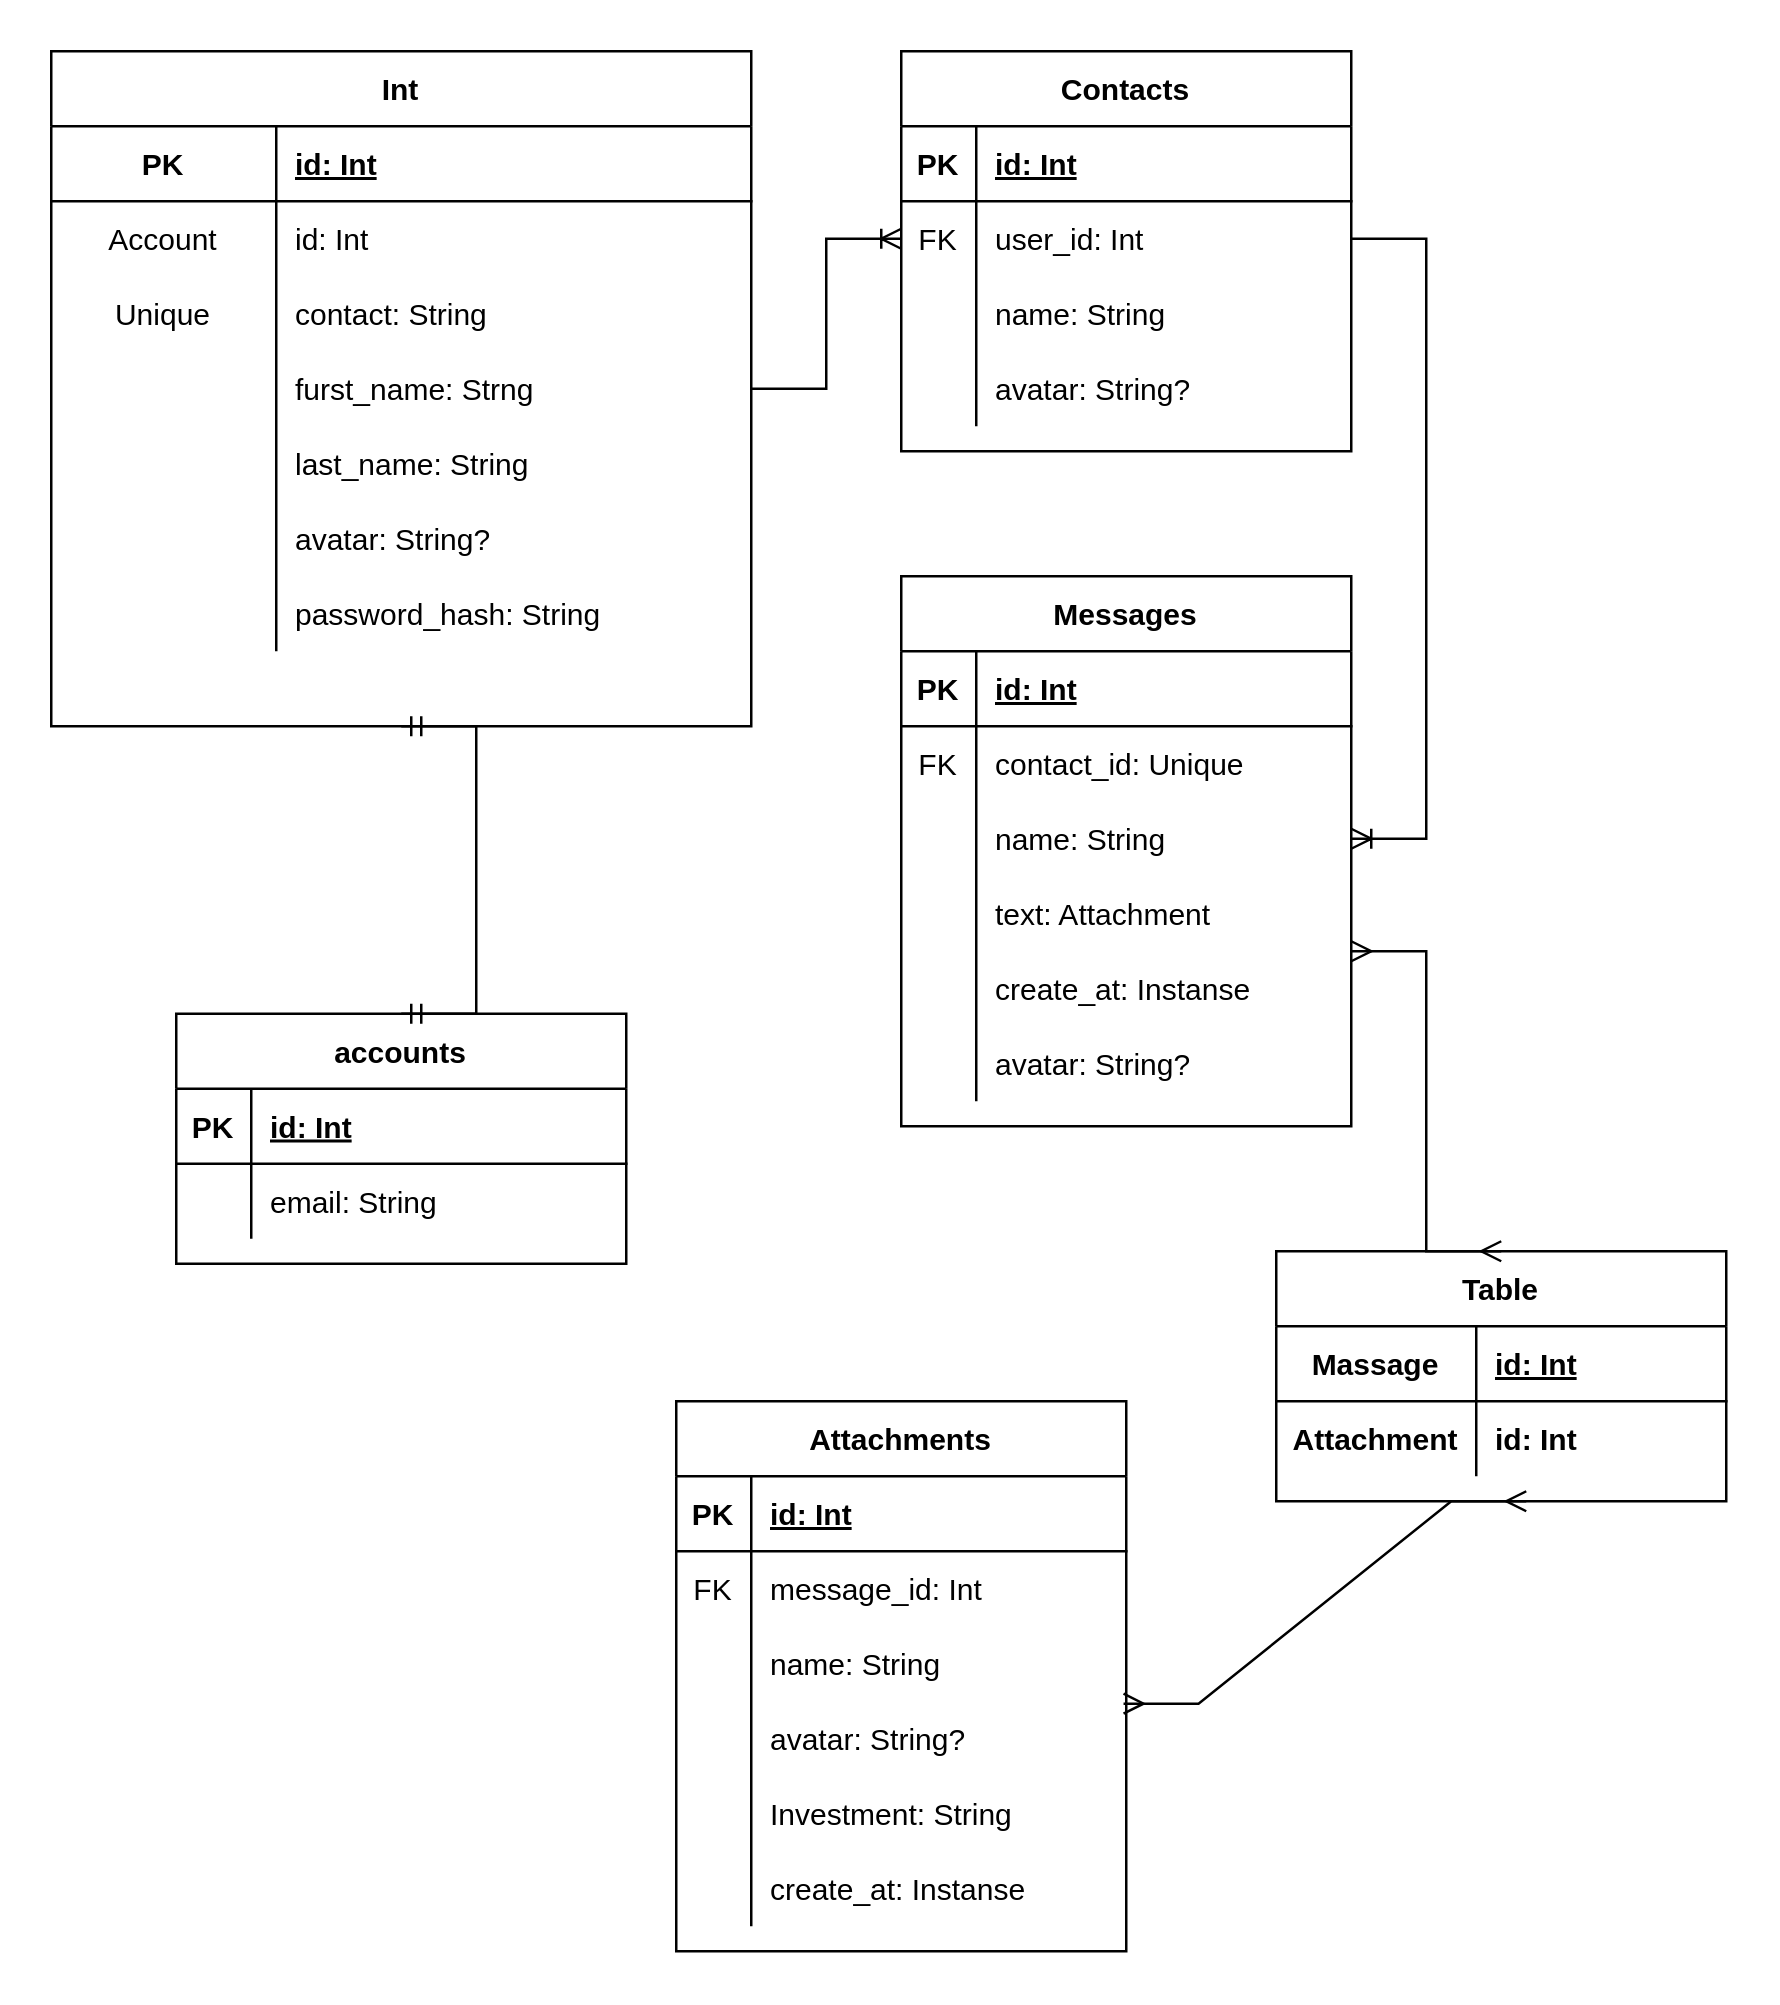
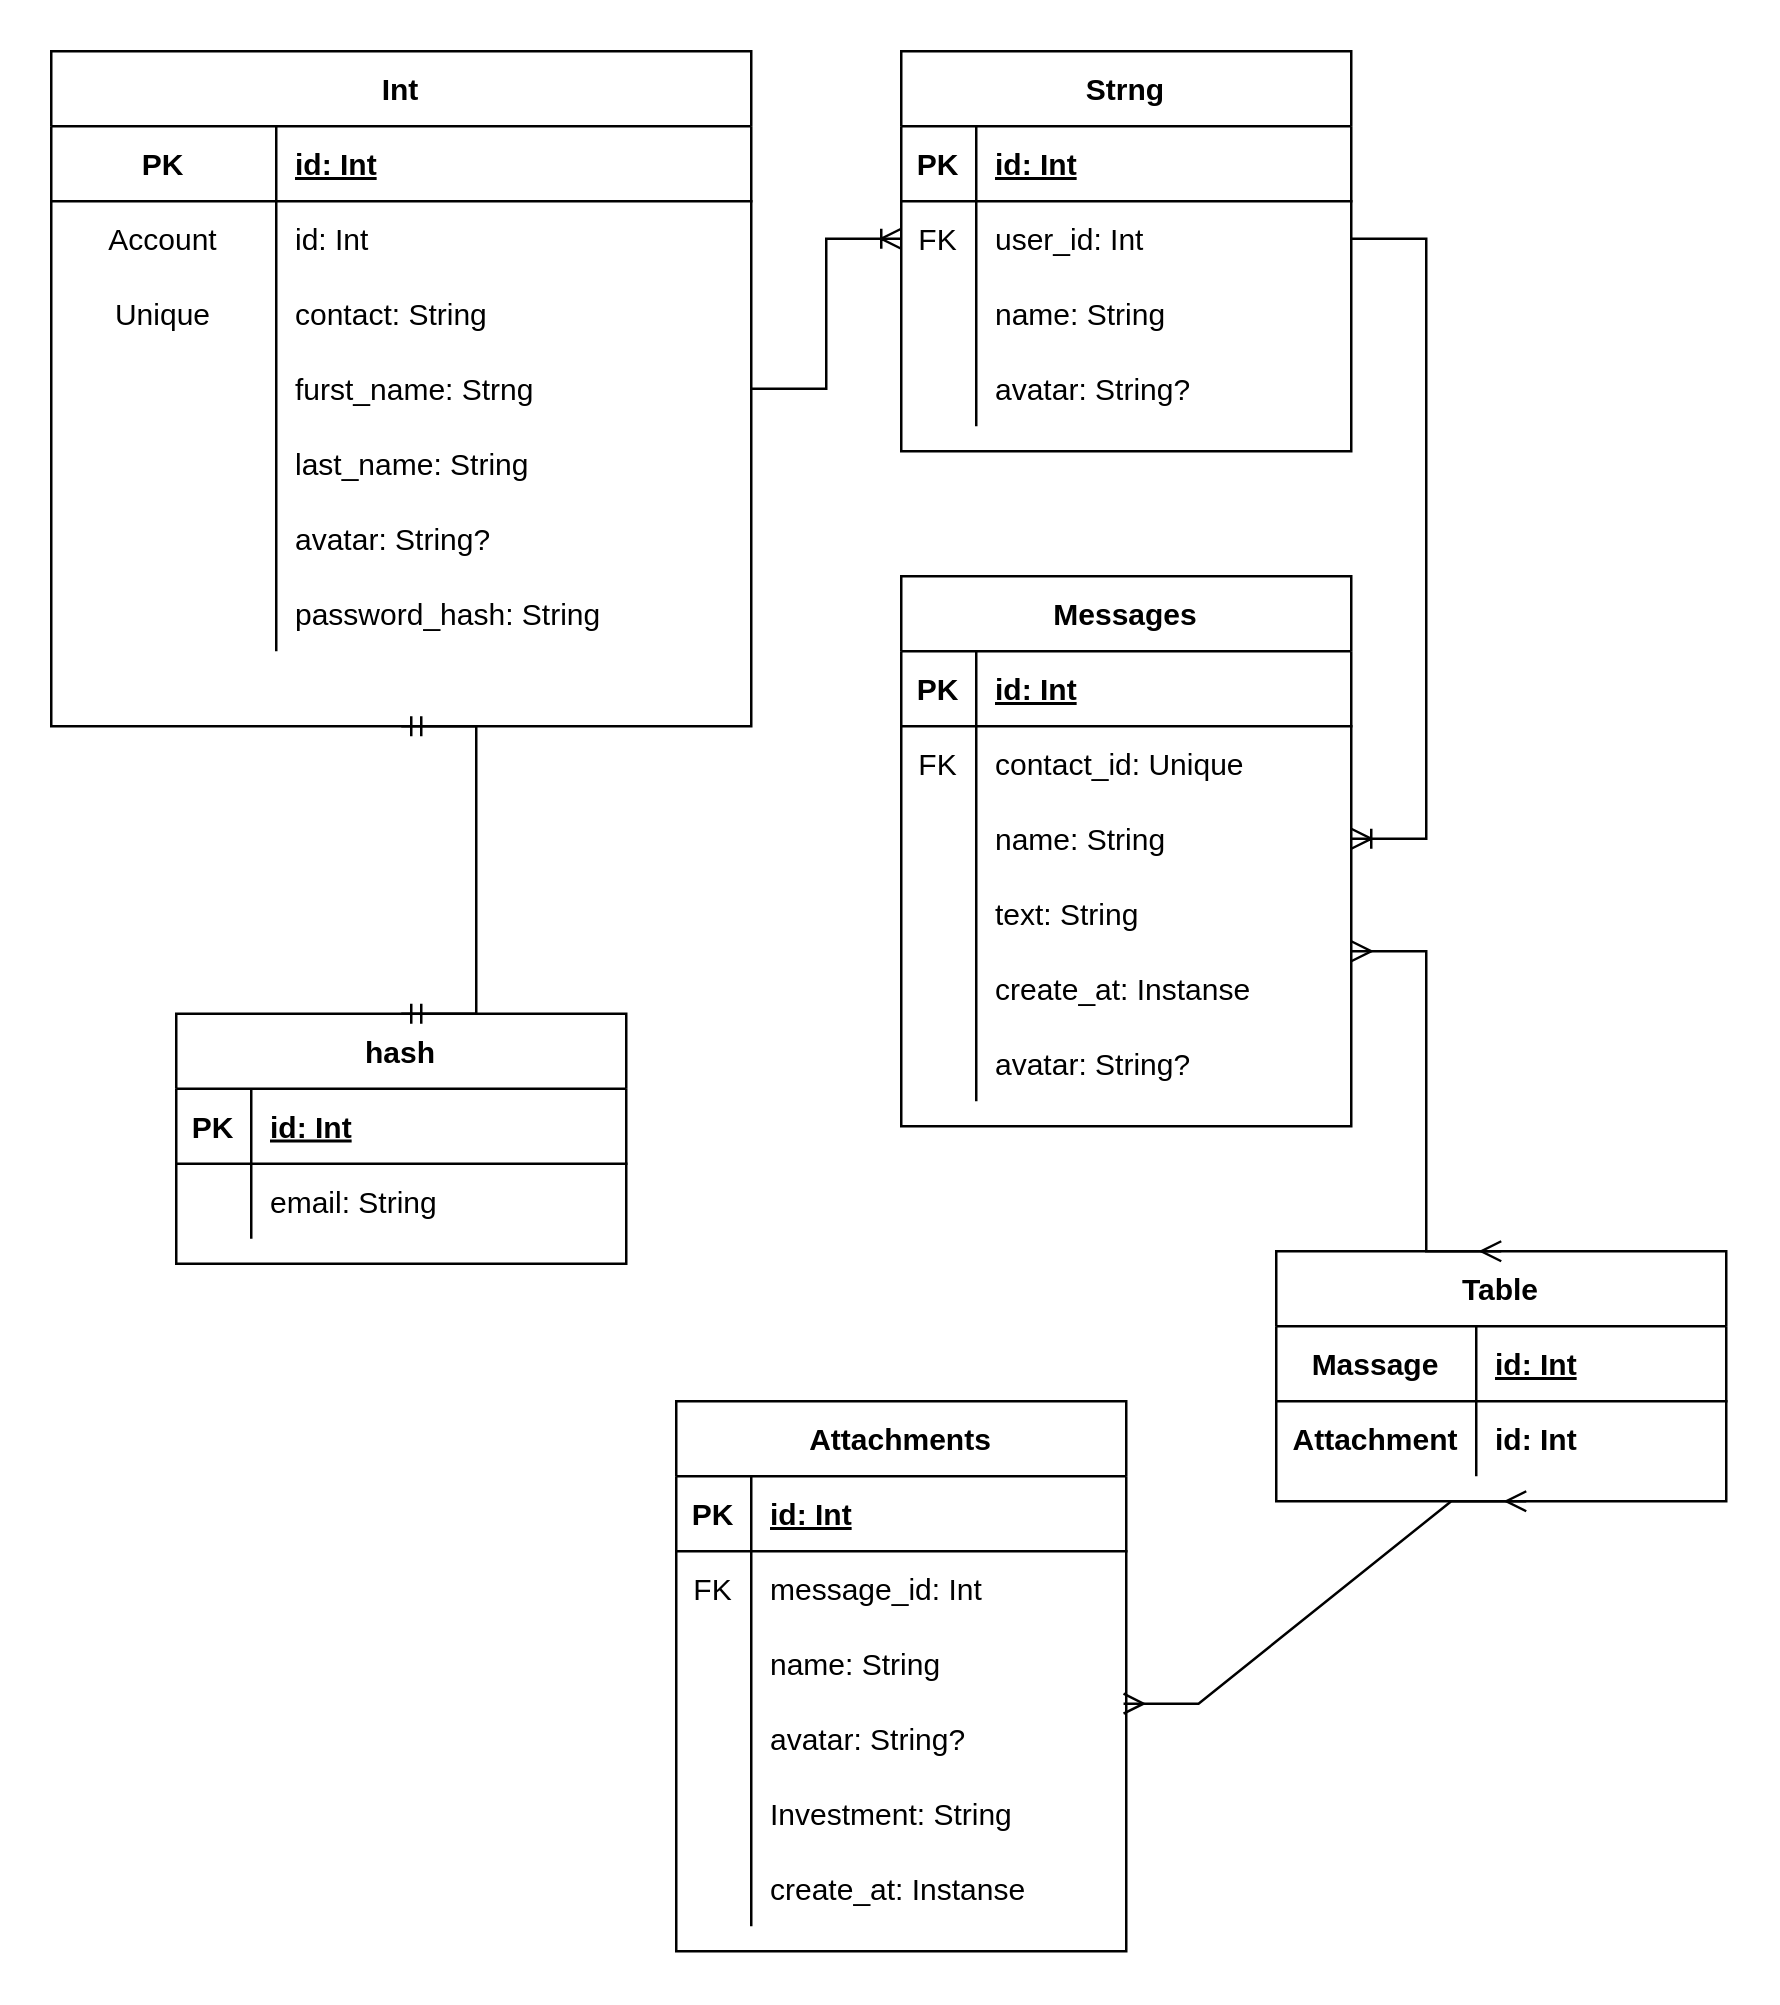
- <mxCell id="24" value="Contacts" style="shape=table;startSize=30;container=1;collapsible=1;childLayout=tableLayout;fixedRows=1;rowLines=0;fontStyle=1;align=center;resizeLast=1;" vertex="1" parent="1"><mxGeometry x="360" y="20" width="180" height="160" as="geometry" /></mxCell>
+ <mxCell id="24" value="Strng" style="shape=table;startSize=30;container=1;collapsible=1;childLayout=tableLayout;fixedRows=1;rowLines=0;fontStyle=1;align=center;resizeLast=1;" vertex="1" parent="1"><mxGeometry x="360" y="20" width="180" height="160" as="geometry" /></mxCell>
- <mxCell id="49" value="text: Attachment" style="shape=partialRectangle;connectable=0;fillColor=none;top=0;left=0;bottom=0;right=0;align=left;spacingLeft=6;overflow=hidden;" vertex="1" parent="47"><mxGeometry x="30" width="150" height="30" as="geometry"><mxRectangle width="150" height="30" as="alternateBounds" /></mxGeometry></mxCell>
+ <mxCell id="49" value="text: String" style="shape=partialRectangle;connectable=0;fillColor=none;top=0;left=0;bottom=0;right=0;align=left;spacingLeft=6;overflow=hidden;" vertex="1" parent="47"><mxGeometry x="30" width="150" height="30" as="geometry"><mxRectangle width="150" height="30" as="alternateBounds" /></mxGeometry></mxCell>
- <mxCell id="77" value="accounts" style="shape=table;startSize=30;container=1;collapsible=1;childLayout=tableLayout;fixedRows=1;rowLines=0;fontStyle=1;align=center;resizeLast=1;" vertex="1" parent="1"><mxGeometry x="70" y="405" width="180" height="100" as="geometry" /></mxCell>
+ <mxCell id="77" value="hash" style="shape=table;startSize=30;container=1;collapsible=1;childLayout=tableLayout;fixedRows=1;rowLines=0;fontStyle=1;align=center;resizeLast=1;" vertex="1" parent="1"><mxGeometry x="70" y="405" width="180" height="100" as="geometry" /></mxCell>
